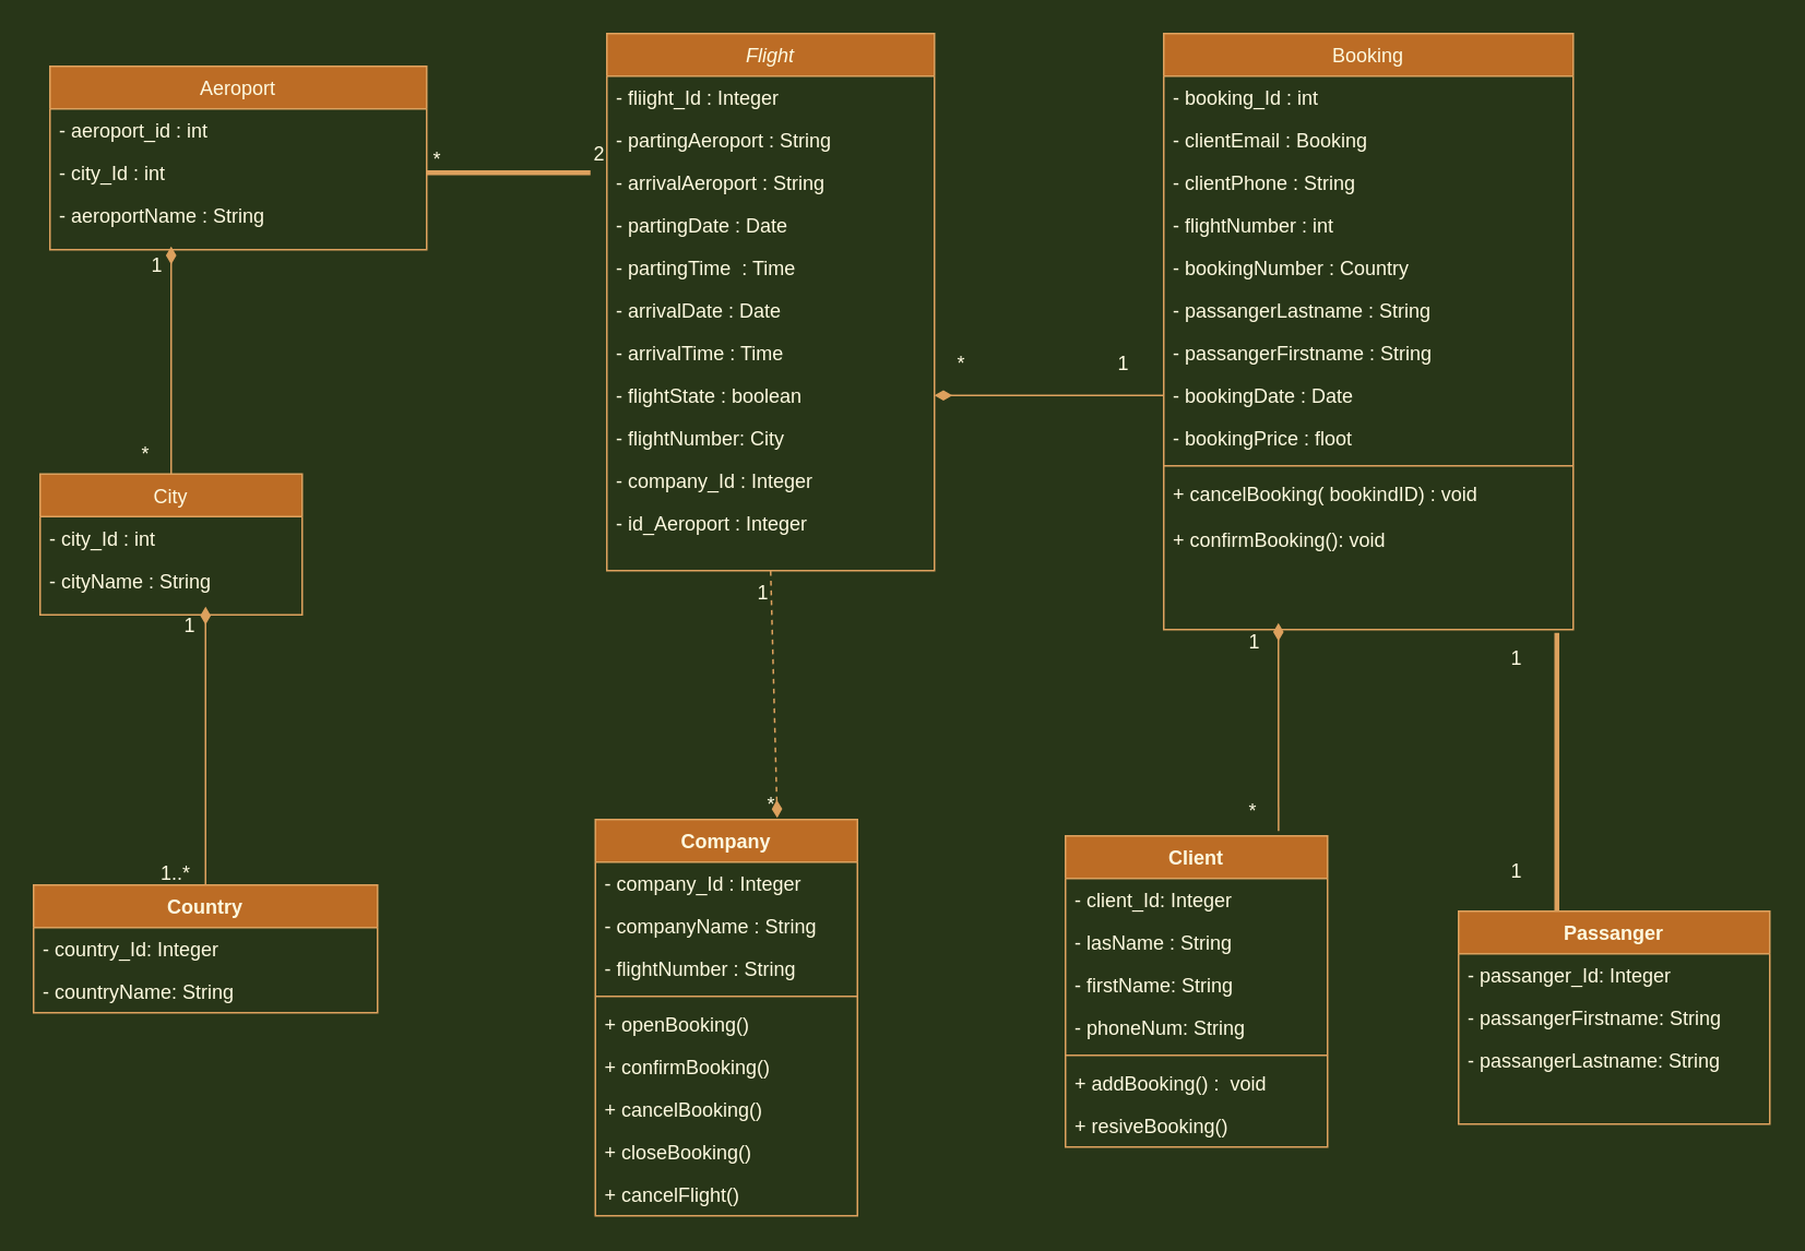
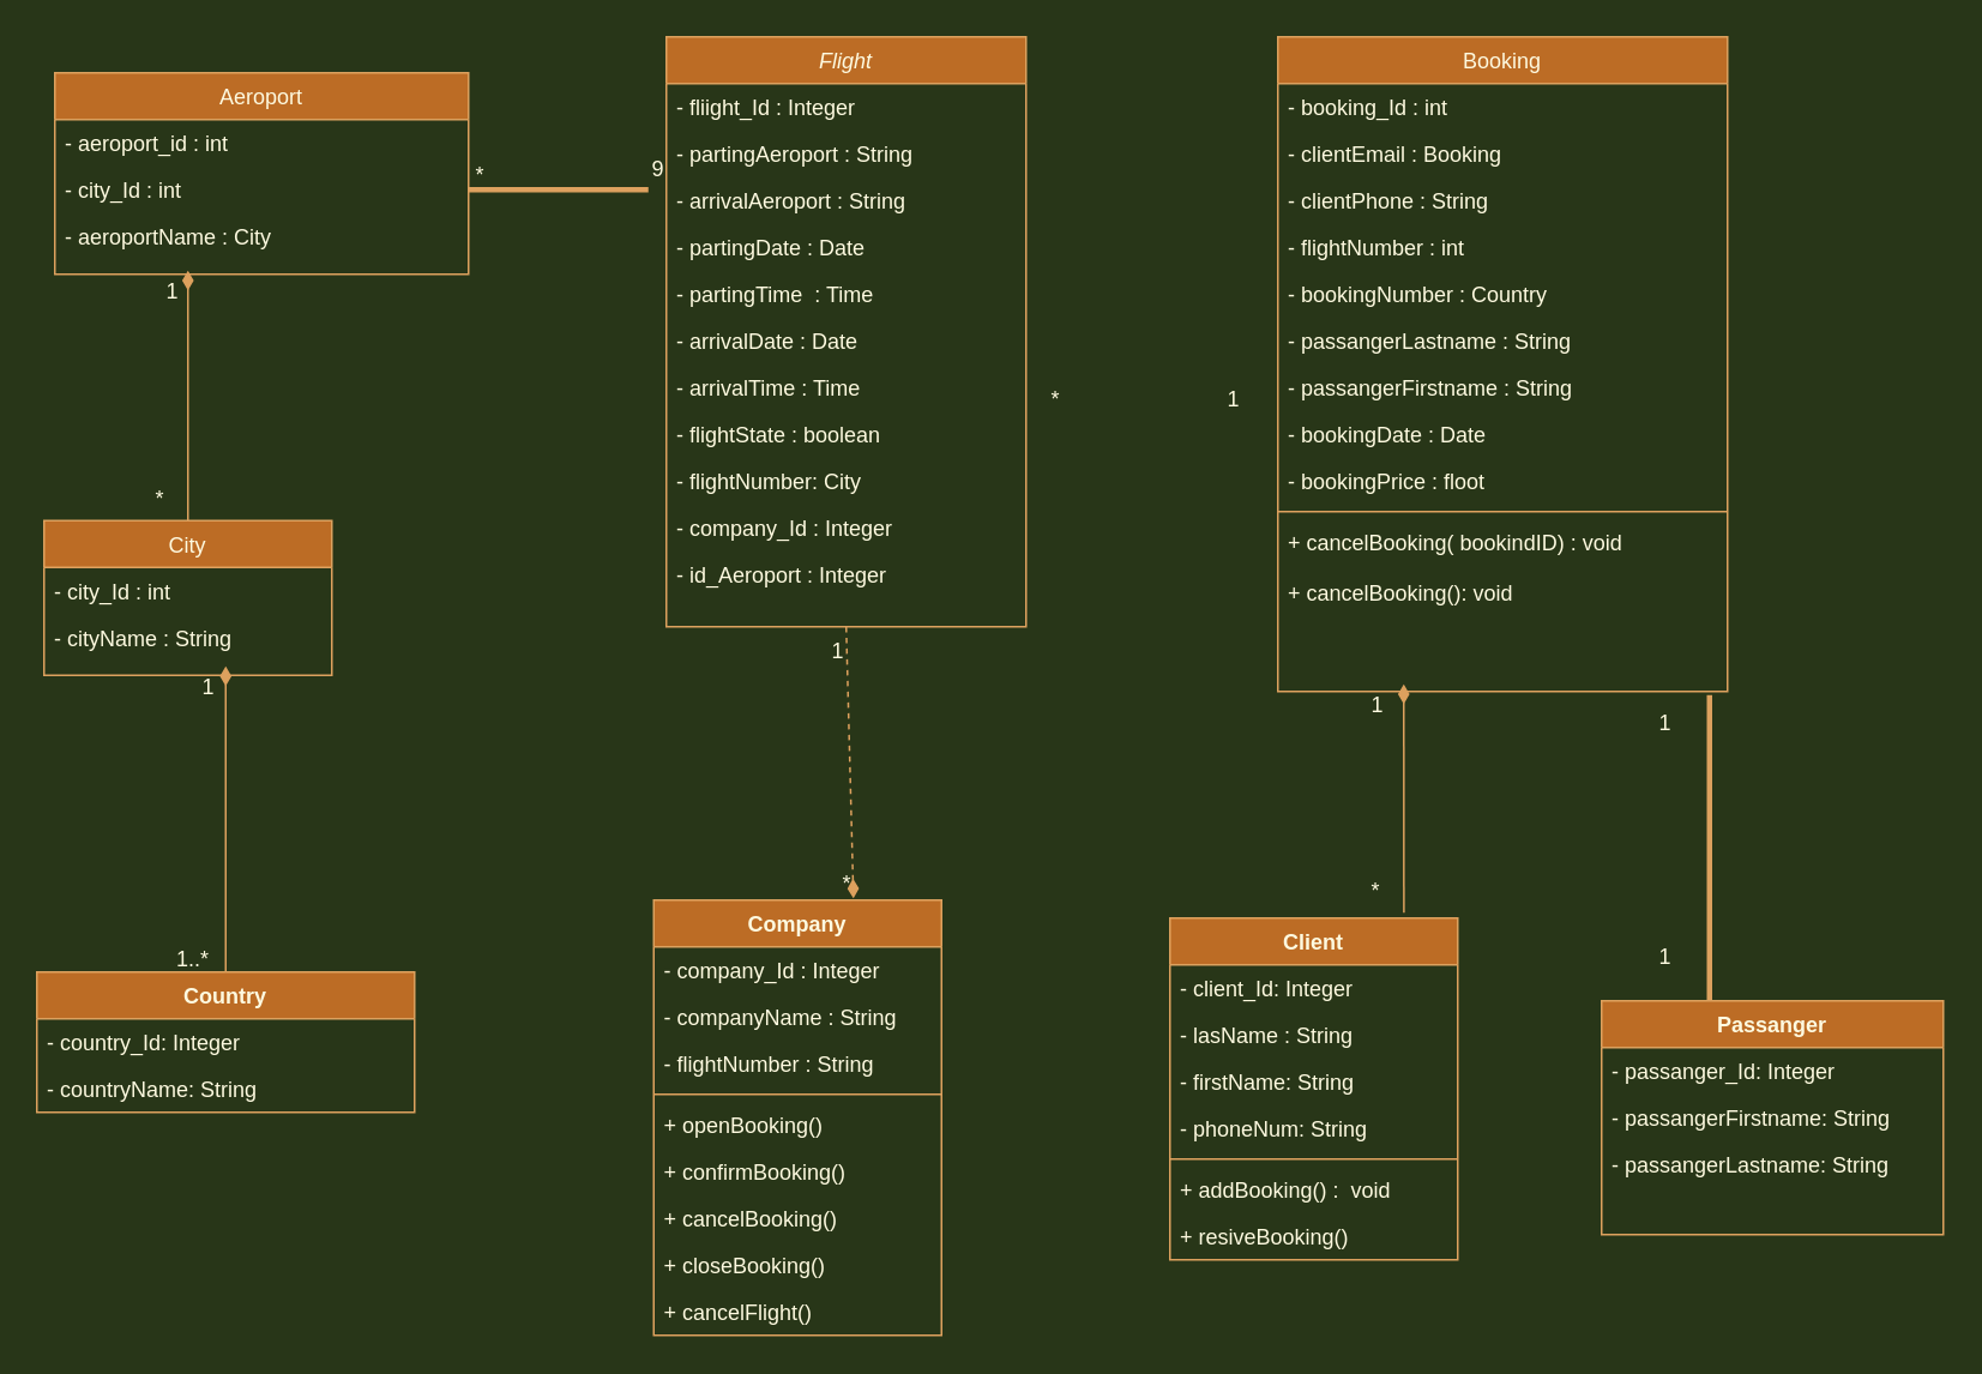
- <mxCell id="71" value="2" style="resizable=0;align=right;verticalAlign=bottom;labelBackgroundColor=none;fontSize=12;fillColor=#BC6C25;strokeColor=#DDA15E;fontColor=#FEFAE0;" connectable="0" vertex="1" parent="1"><mxGeometry x="363" y="96" as="geometry"><mxPoint x="7" y="6" as="offset" /></mxGeometry></mxCell>
+ <mxCell id="71" value="9" style="resizable=0;align=right;verticalAlign=bottom;labelBackgroundColor=none;fontSize=12;fillColor=#BC6C25;strokeColor=#DDA15E;fontColor=#FEFAE0;" connectable="0" vertex="1" parent="1"><mxGeometry x="363" y="96" as="geometry"><mxPoint x="7" y="6" as="offset" /></mxGeometry></mxCell>
- <mxCell id="33" value="- aeroportName : String" style="text;align=left;verticalAlign=top;spacingLeft=4;spacingRight=4;overflow=hidden;rotatable=0;points=[[0,0.5],[1,0.5]];portConstraint=eastwest;rounded=0;shadow=0;html=0;fontColor=#FEFAE0;" parent="30" vertex="1"><mxGeometry y="78" width="230" height="26" as="geometry" /></mxCell>
+ <mxCell id="33" value="- aeroportName : City" style="text;align=left;verticalAlign=top;spacingLeft=4;spacingRight=4;overflow=hidden;rotatable=0;points=[[0,0.5],[1,0.5]];portConstraint=eastwest;rounded=0;shadow=0;html=0;fontColor=#FEFAE0;" parent="30" vertex="1"><mxGeometry y="78" width="230" height="26" as="geometry" /></mxCell>
- <mxCell id="61" value="" style="endArrow=none;startArrow=diamondThin;endFill=0;startFill=1;html=1;verticalAlign=bottom;labelBackgroundColor=none;strokeWidth=1;startSize=8;endSize=8;rounded=0;strokeColor=#DDA15E;fontColor=#4D4D4D;fillColor=#BC6C25;entryX=0;entryY=0.5;entryDx=0;entryDy=0;exitX=1;exitY=0.5;exitDx=0;exitDy=0;" edge="1" parent="1" source="10" target="25"><mxGeometry width="160" relative="1" as="geometry"><mxPoint x="770" y="370" as="sourcePoint" /><mxPoint x="968" y="340.992" as="targetPoint" /></mxGeometry></mxCell>
- <mxCell id="29" value="+ confirmBooking(): void" style="text;align=left;verticalAlign=top;spacingLeft=4;spacingRight=4;overflow=hidden;rotatable=0;points=[[0,0.5],[1,0.5]];portConstraint=eastwest;fontColor=#FEFAE0;" vertex="1" parent="17"><mxGeometry y="296" width="250" height="28" as="geometry" /></mxCell>
+ <mxCell id="29" value="+ cancelBooking(): void" style="text;align=left;verticalAlign=top;spacingLeft=4;spacingRight=4;overflow=hidden;rotatable=0;points=[[0,0.5],[1,0.5]];portConstraint=eastwest;fontColor=#FEFAE0;" vertex="1" parent="17"><mxGeometry y="296" width="250" height="28" as="geometry" /></mxCell>
